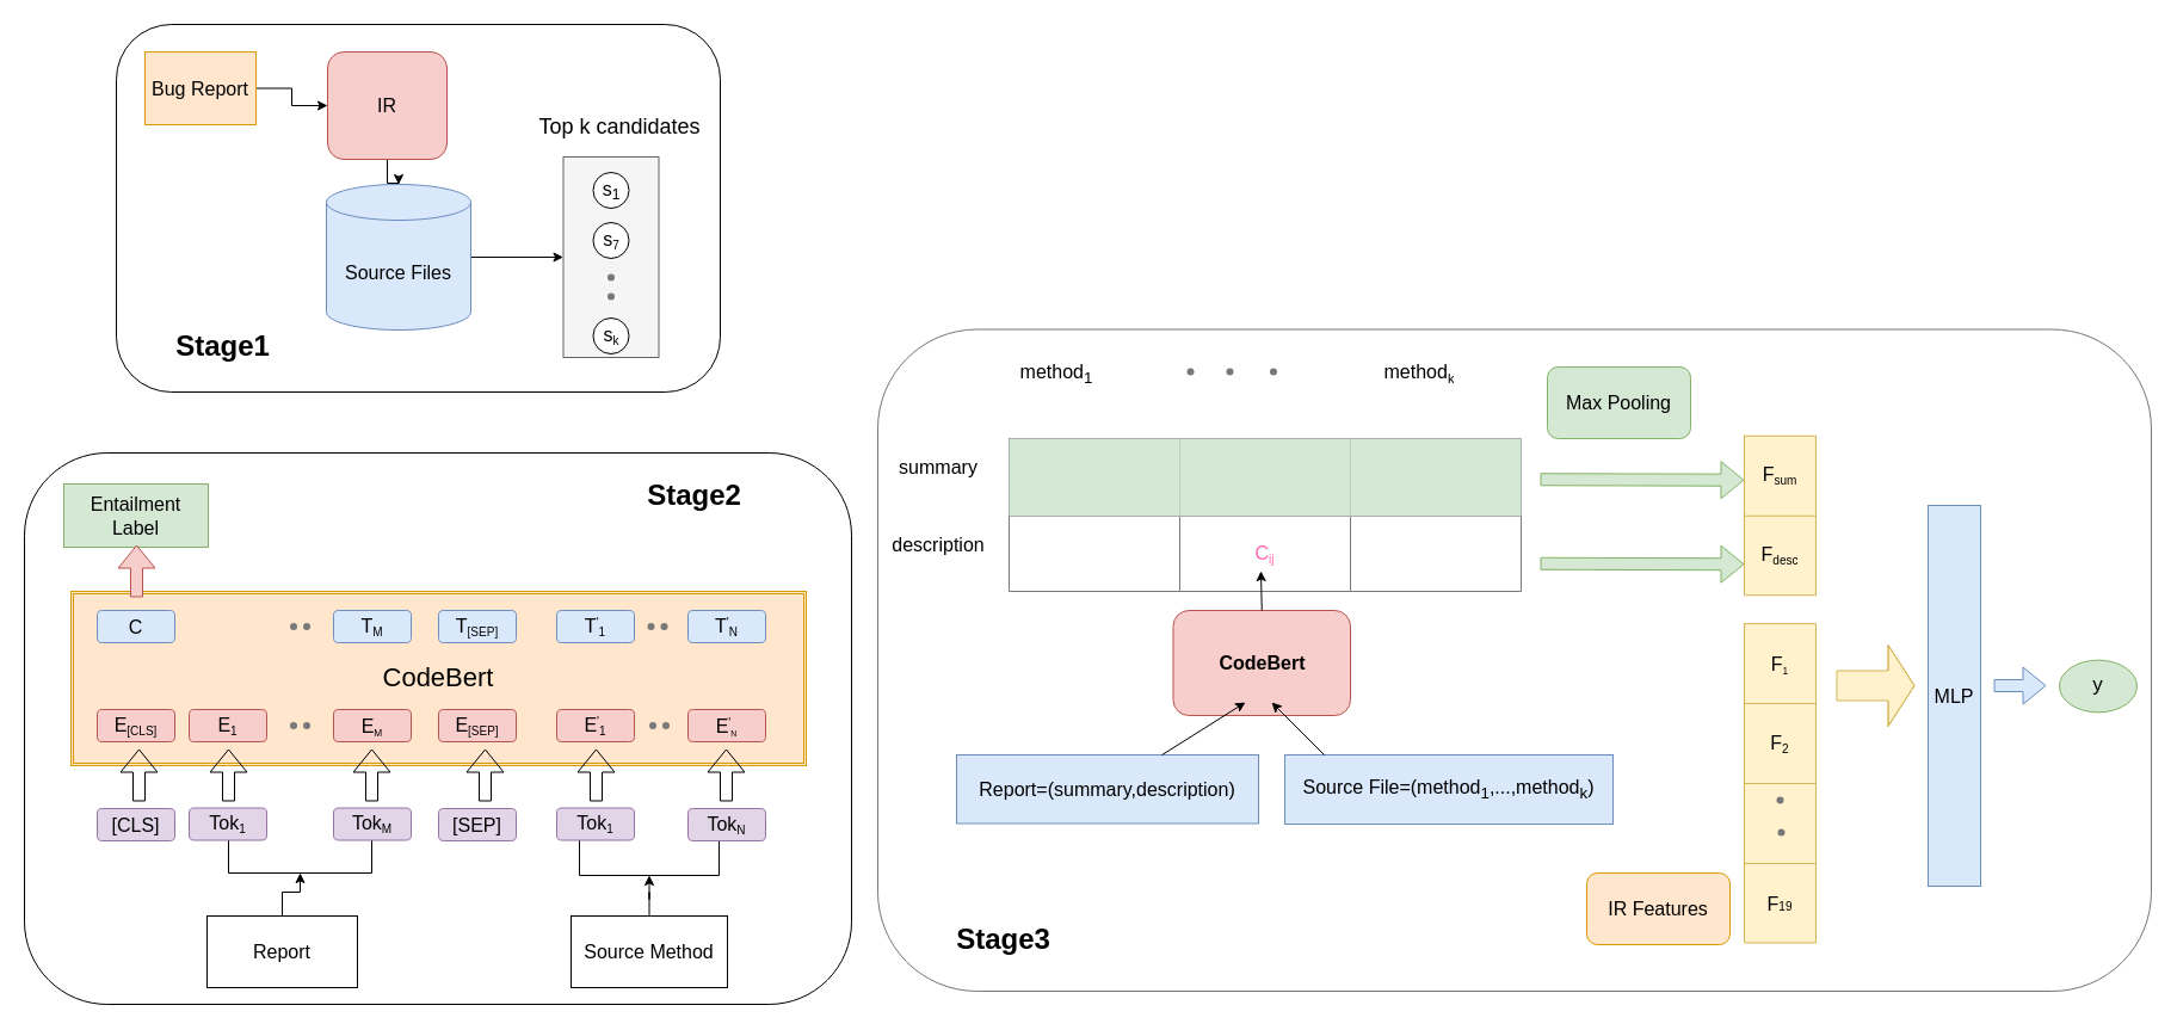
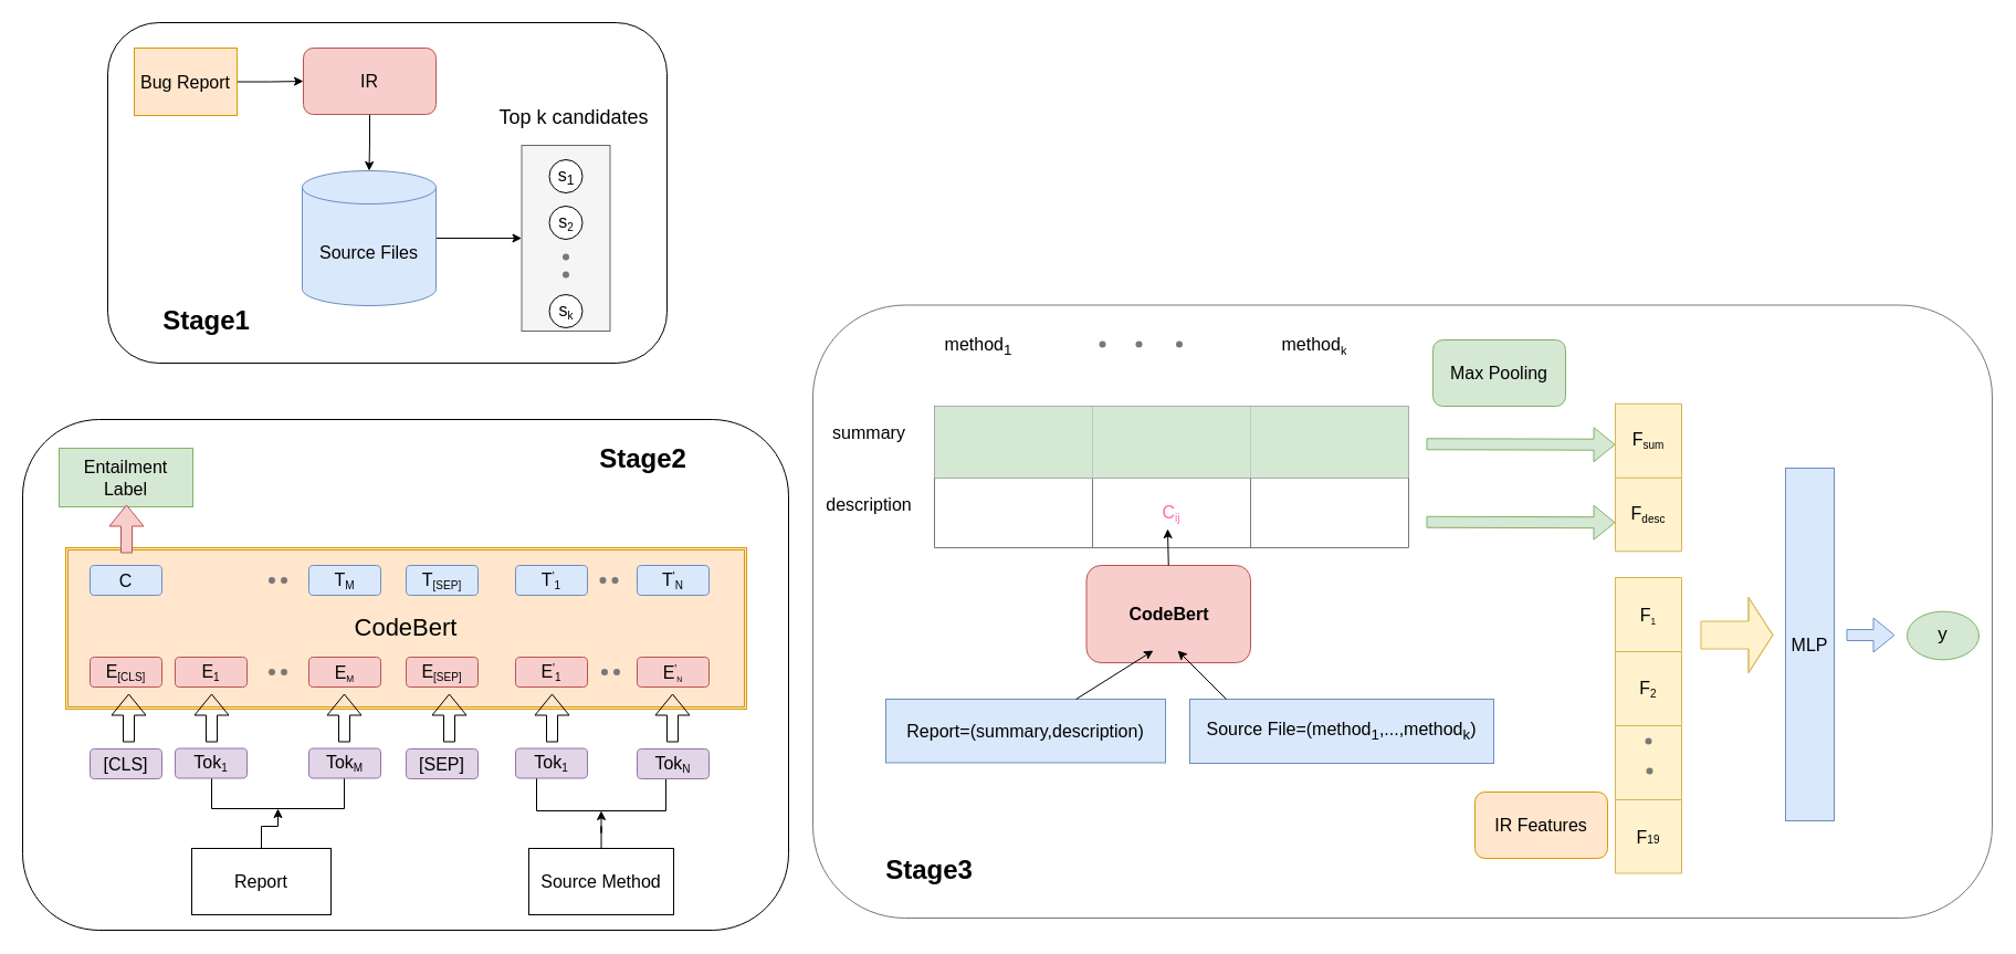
- <mxCell id="11" value="&lt;font style=&quot;font-size: 16px&quot;&gt;IR&lt;/font&gt;" style="rounded=1;whiteSpace=wrap;html=1;fillColor=#f8cecc;strokeColor=#b85450;" vertex="1" parent="1"><mxGeometry x="274" y="43" width="100" height="90" as="geometry" /></mxCell>
+ <mxCell id="11" value="&lt;font style=&quot;font-size: 16px&quot;&gt;IR&lt;/font&gt;" style="rounded=1;whiteSpace=wrap;html=1;fillColor=#f8cecc;strokeColor=#b85450;" vertex="1" parent="1"><mxGeometry x="274" y="43" width="120" height="60" as="geometry" /></mxCell>
- <mxCell id="49" value="&lt;span style=&quot;font-size: 16px&quot;&gt;s&lt;/span&gt;&lt;font style=&quot;font-size: 12px&quot;&gt;&lt;sub&gt;7&lt;/sub&gt;&lt;/font&gt;" style="ellipse;whiteSpace=wrap;html=1;aspect=fixed;" vertex="1" parent="1"><mxGeometry x="496.5" y="186" width="30" height="30" as="geometry" /></mxCell>
+ <mxCell id="49" value="&lt;span style=&quot;font-size: 16px&quot;&gt;s&lt;/span&gt;&lt;font style=&quot;font-size: 12px&quot;&gt;&lt;sub&gt;2&lt;/sub&gt;&lt;/font&gt;" style="ellipse;whiteSpace=wrap;html=1;aspect=fixed;" vertex="1" parent="1"><mxGeometry x="496.5" y="186" width="30" height="30" as="geometry" /></mxCell>
- <mxCell id="99" value="&lt;span style=&quot;font-size: 16px&quot;&gt;IR Features&lt;/span&gt;" style="rounded=1;whiteSpace=wrap;html=1;strokeColor=#d79b00;strokeWidth=1;fillColor=#ffe6cc;" vertex="1" parent="1"><mxGeometry x="1329" y="731" width="120" height="60" as="geometry" /></mxCell>
+ <mxCell id="99" value="&lt;span style=&quot;font-size: 16px&quot;&gt;IR Features&lt;/span&gt;" style="rounded=1;whiteSpace=wrap;html=1;strokeColor=#d79b00;strokeWidth=1;fillColor=#ffe6cc;" vertex="1" parent="1"><mxGeometry x="1334" y="716" width="120" height="60" as="geometry" /></mxCell>
